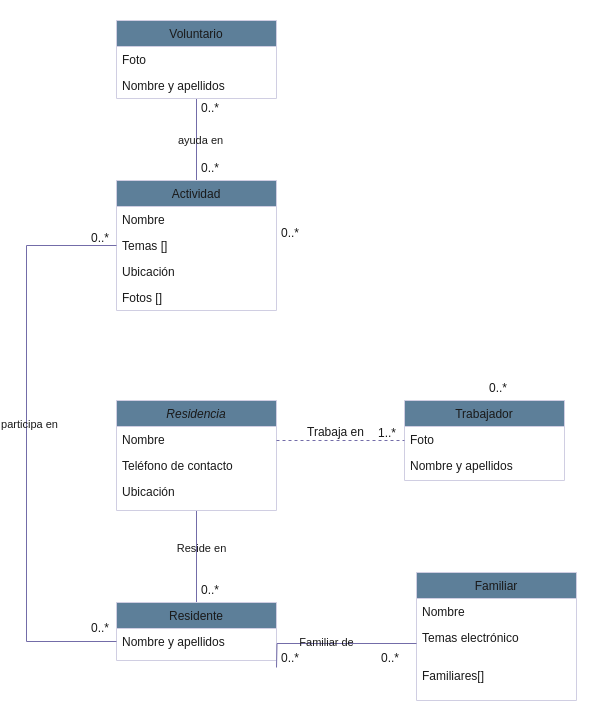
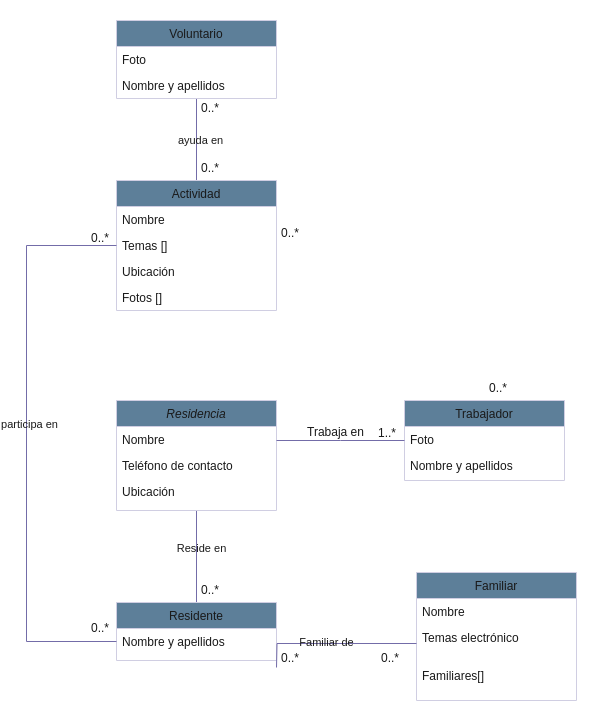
- <mxCell id="18" value="" style="endArrow=none;shadow=0;strokeWidth=1;rounded=0;curved=0;endFill=0;edgeStyle=elbowEdgeStyle;elbow=vertical;labelBackgroundColor=none;strokeColor=#736CA8;fontColor=default;dashed=1;" edge="1" parent="1" source="4" target="15"><mxGeometry x="0.5" y="41" relative="1" as="geometry"><mxPoint x="270" y="472" as="sourcePoint" /><mxPoint x="430" y="472" as="targetPoint" /><mxPoint x="-40" y="32" as="offset" /></mxGeometry></mxCell>
+ <mxCell id="18" value="" style="endArrow=none;shadow=0;strokeWidth=1;rounded=0;curved=0;endFill=0;edgeStyle=elbowEdgeStyle;elbow=vertical;labelBackgroundColor=none;strokeColor=#736CA8;fontColor=default;" edge="1" parent="1" source="4" target="15"><mxGeometry x="0.5" y="41" relative="1" as="geometry"><mxPoint x="270" y="472" as="sourcePoint" /><mxPoint x="430" y="472" as="targetPoint" /><mxPoint x="-40" y="32" as="offset" /></mxGeometry></mxCell>
